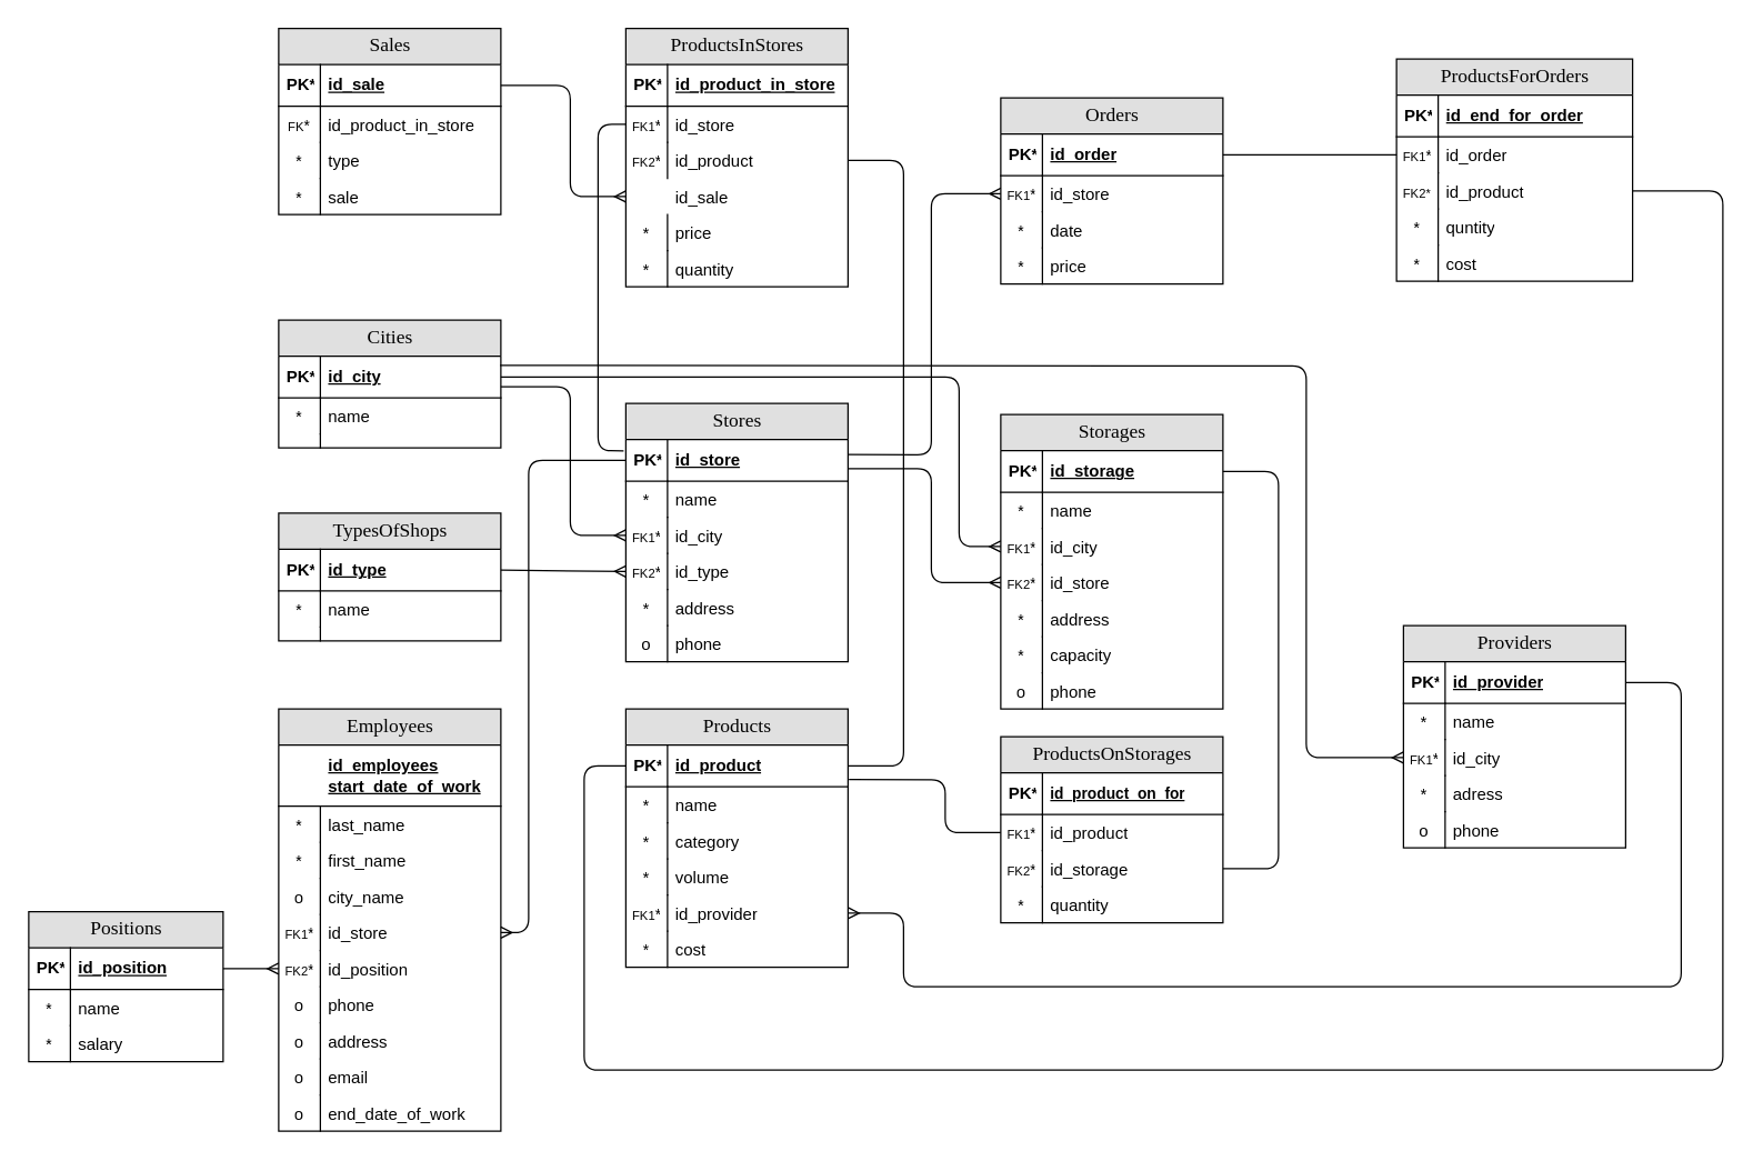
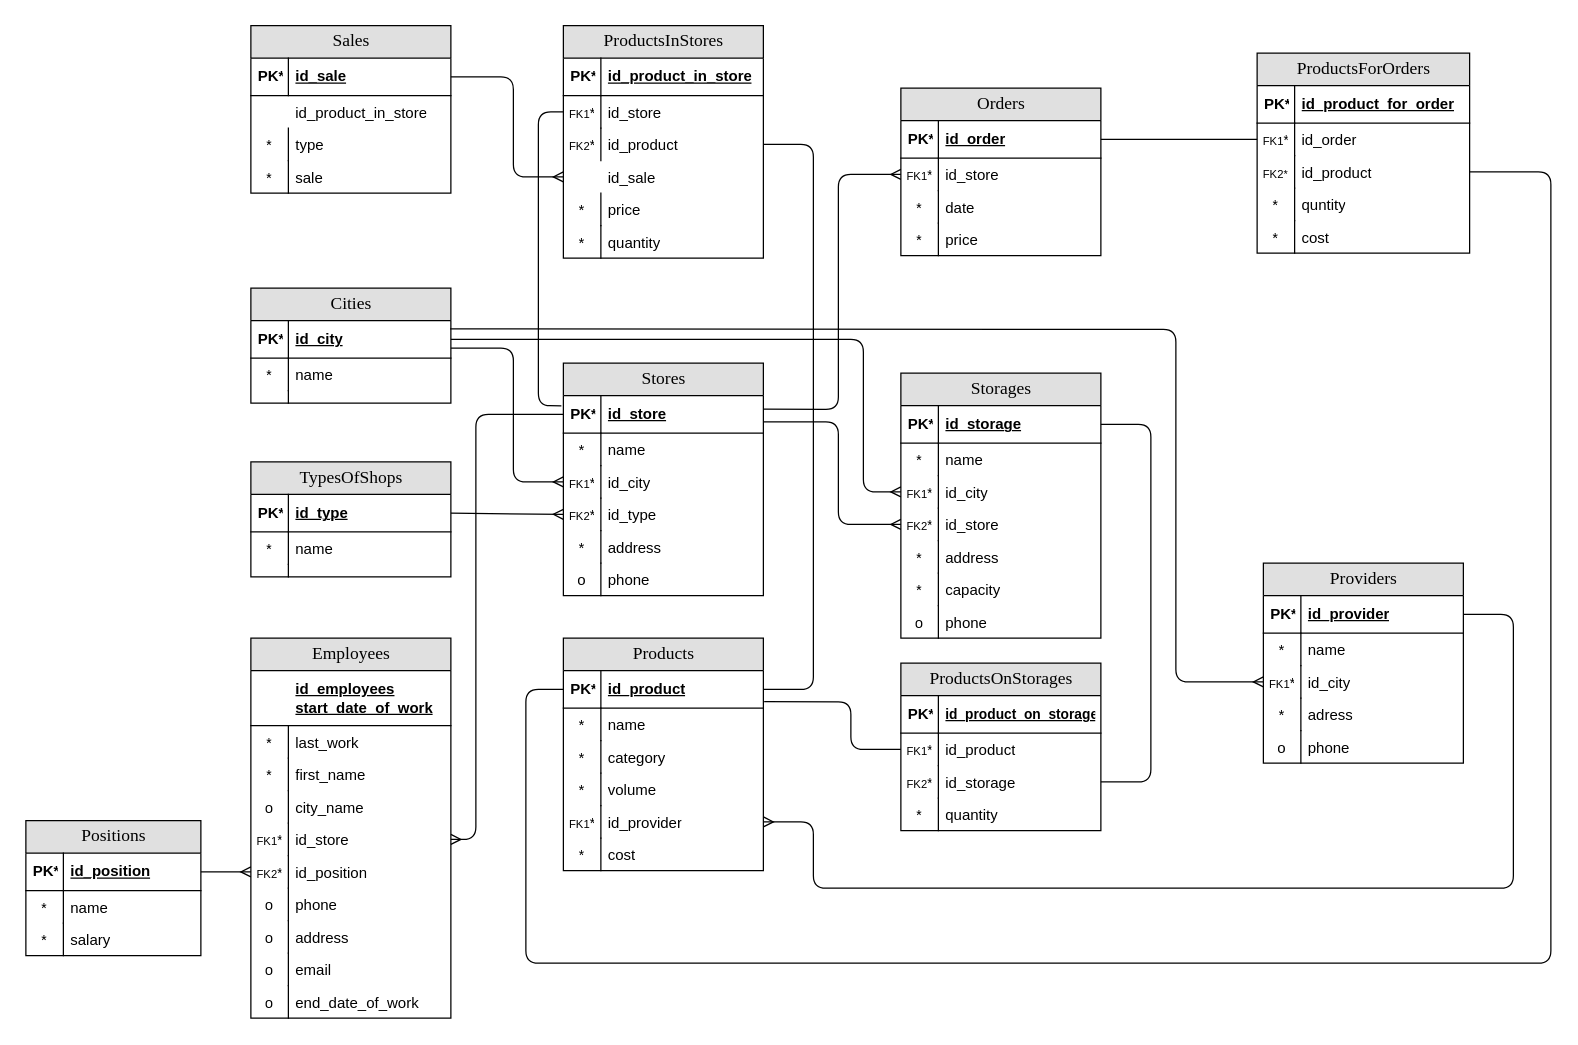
- <mxCell id="122" value="id_end_for_order" style="shape=partialRectangle;top=0;left=0;right=0;bottom=1;html=1;align=left;verticalAlign=middle;fillColor=none;spacingLeft=34;spacingRight=4;whiteSpace=wrap;overflow=hidden;rotatable=0;points=[[0,0.5],[1,0.5]];portConstraint=eastwest;dropTarget=0;fontStyle=5;" parent="121" vertex="1"><mxGeometry y="26" width="170" height="30" as="geometry" /></mxCell>
+ <mxCell id="122" value="id_product_for_order" style="shape=partialRectangle;top=0;left=0;right=0;bottom=1;html=1;align=left;verticalAlign=middle;fillColor=none;spacingLeft=34;spacingRight=4;whiteSpace=wrap;overflow=hidden;rotatable=0;points=[[0,0.5],[1,0.5]];portConstraint=eastwest;dropTarget=0;fontStyle=5;" parent="121" vertex="1"><mxGeometry y="26" width="170" height="30" as="geometry" /></mxCell>
- <mxCell id="153" value="&lt;font&gt;&lt;font style=&quot;font-size: 9px&quot;&gt;FK&lt;/font&gt;&lt;font style=&quot;font-size: 11px&quot;&gt;*&lt;/font&gt;&lt;/font&gt;" style="shape=partialRectangle;top=0;left=0;bottom=0;html=1;fillColor=none;align=center;verticalAlign=top;spacingLeft=4;spacingRight=4;whiteSpace=wrap;overflow=hidden;rotatable=0;points=[];portConstraint=eastwest;part=1;" vertex="1" connectable="0" parent="152"><mxGeometry width="30" height="26" as="geometry" /></mxCell>
- <mxCell id="58" value="&lt;font style=&quot;font-size: 11px&quot;&gt;id_product_on_for&lt;/font&gt;" style="shape=partialRectangle;top=0;left=0;right=0;bottom=1;html=1;align=left;verticalAlign=middle;fillColor=none;spacingLeft=34;spacingRight=4;whiteSpace=wrap;overflow=hidden;rotatable=0;points=[[0,0.5],[1,0.5]];portConstraint=eastwest;dropTarget=0;fontStyle=5;" parent="57" vertex="1"><mxGeometry y="26" width="160" height="30" as="geometry" /></mxCell>
+ <mxCell id="58" value="&lt;font style=&quot;font-size: 11px&quot;&gt;id_product_on_storage&lt;/font&gt;" style="shape=partialRectangle;top=0;left=0;right=0;bottom=1;html=1;align=left;verticalAlign=middle;fillColor=none;spacingLeft=34;spacingRight=4;whiteSpace=wrap;overflow=hidden;rotatable=0;points=[[0,0.5],[1,0.5]];portConstraint=eastwest;dropTarget=0;fontStyle=5;" parent="57" vertex="1"><mxGeometry y="26" width="160" height="30" as="geometry" /></mxCell>
- <mxCell id="68" value="last_name" style="shape=partialRectangle;top=0;left=0;right=0;bottom=0;html=1;align=left;verticalAlign=top;fillColor=none;spacingLeft=34;spacingRight=4;whiteSpace=wrap;overflow=hidden;rotatable=0;points=[[0,0.5],[1,0.5]];portConstraint=eastwest;dropTarget=0;" parent="66" vertex="1"><mxGeometry y="70" width="160" height="26" as="geometry" /></mxCell>
+ <mxCell id="68" value="last_work" style="shape=partialRectangle;top=0;left=0;right=0;bottom=0;html=1;align=left;verticalAlign=top;fillColor=none;spacingLeft=34;spacingRight=4;whiteSpace=wrap;overflow=hidden;rotatable=0;points=[[0,0.5],[1,0.5]];portConstraint=eastwest;dropTarget=0;" parent="66" vertex="1"><mxGeometry y="70" width="160" height="26" as="geometry" /></mxCell>
